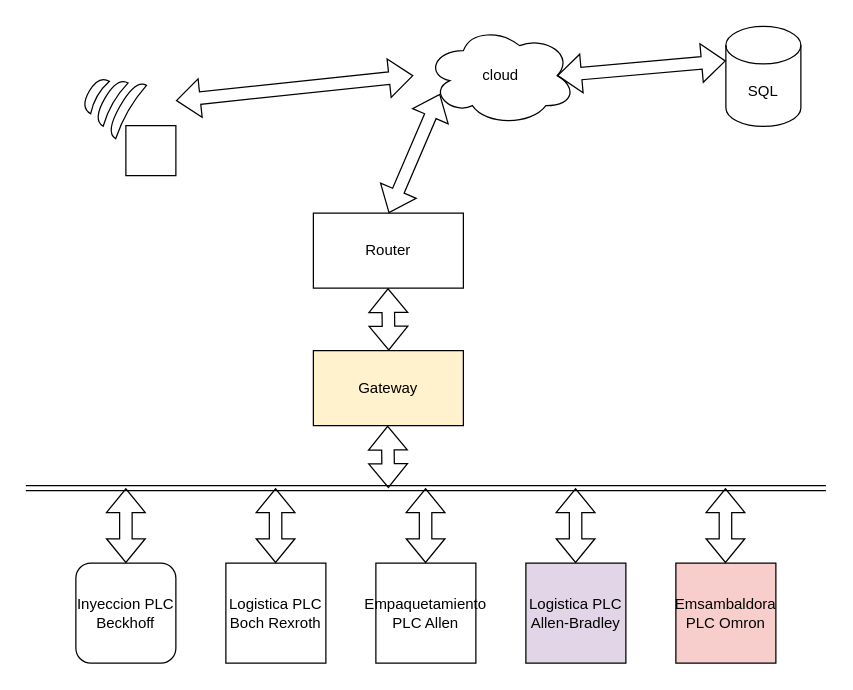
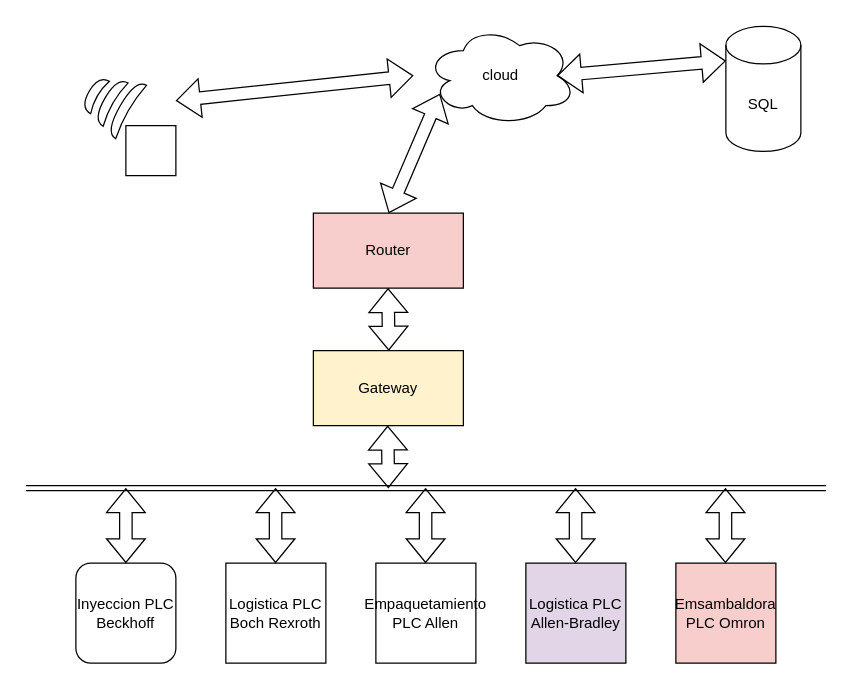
- <mxCell id="24" value="SQL" style="shape=cylinder3;whiteSpace=wrap;html=1;boundedLbl=1;backgroundOutline=1;size=15;" vertex="1" parent="1"><mxGeometry x="580" y="20.67" width="60" height="80" as="geometry" /></mxCell>
+ <mxCell id="24" value="SQL" style="shape=cylinder3;whiteSpace=wrap;html=1;boundedLbl=1;backgroundOutline=1;size=15;" vertex="1" parent="1"><mxGeometry x="580" y="20.67" width="60" height="100" as="geometry" /></mxCell>
- <mxCell id="10" value="Router" style="rounded=0;whiteSpace=wrap;html=1;" vertex="1" parent="1"><mxGeometry x="250" y="170" width="120" height="60" as="geometry" /></mxCell>
+ <mxCell id="10" value="Router" style="rounded=0;whiteSpace=wrap;html=1;fillColor=#f8cecc;" vertex="1" parent="1"><mxGeometry x="250" y="170" width="120" height="60" as="geometry" /></mxCell>
